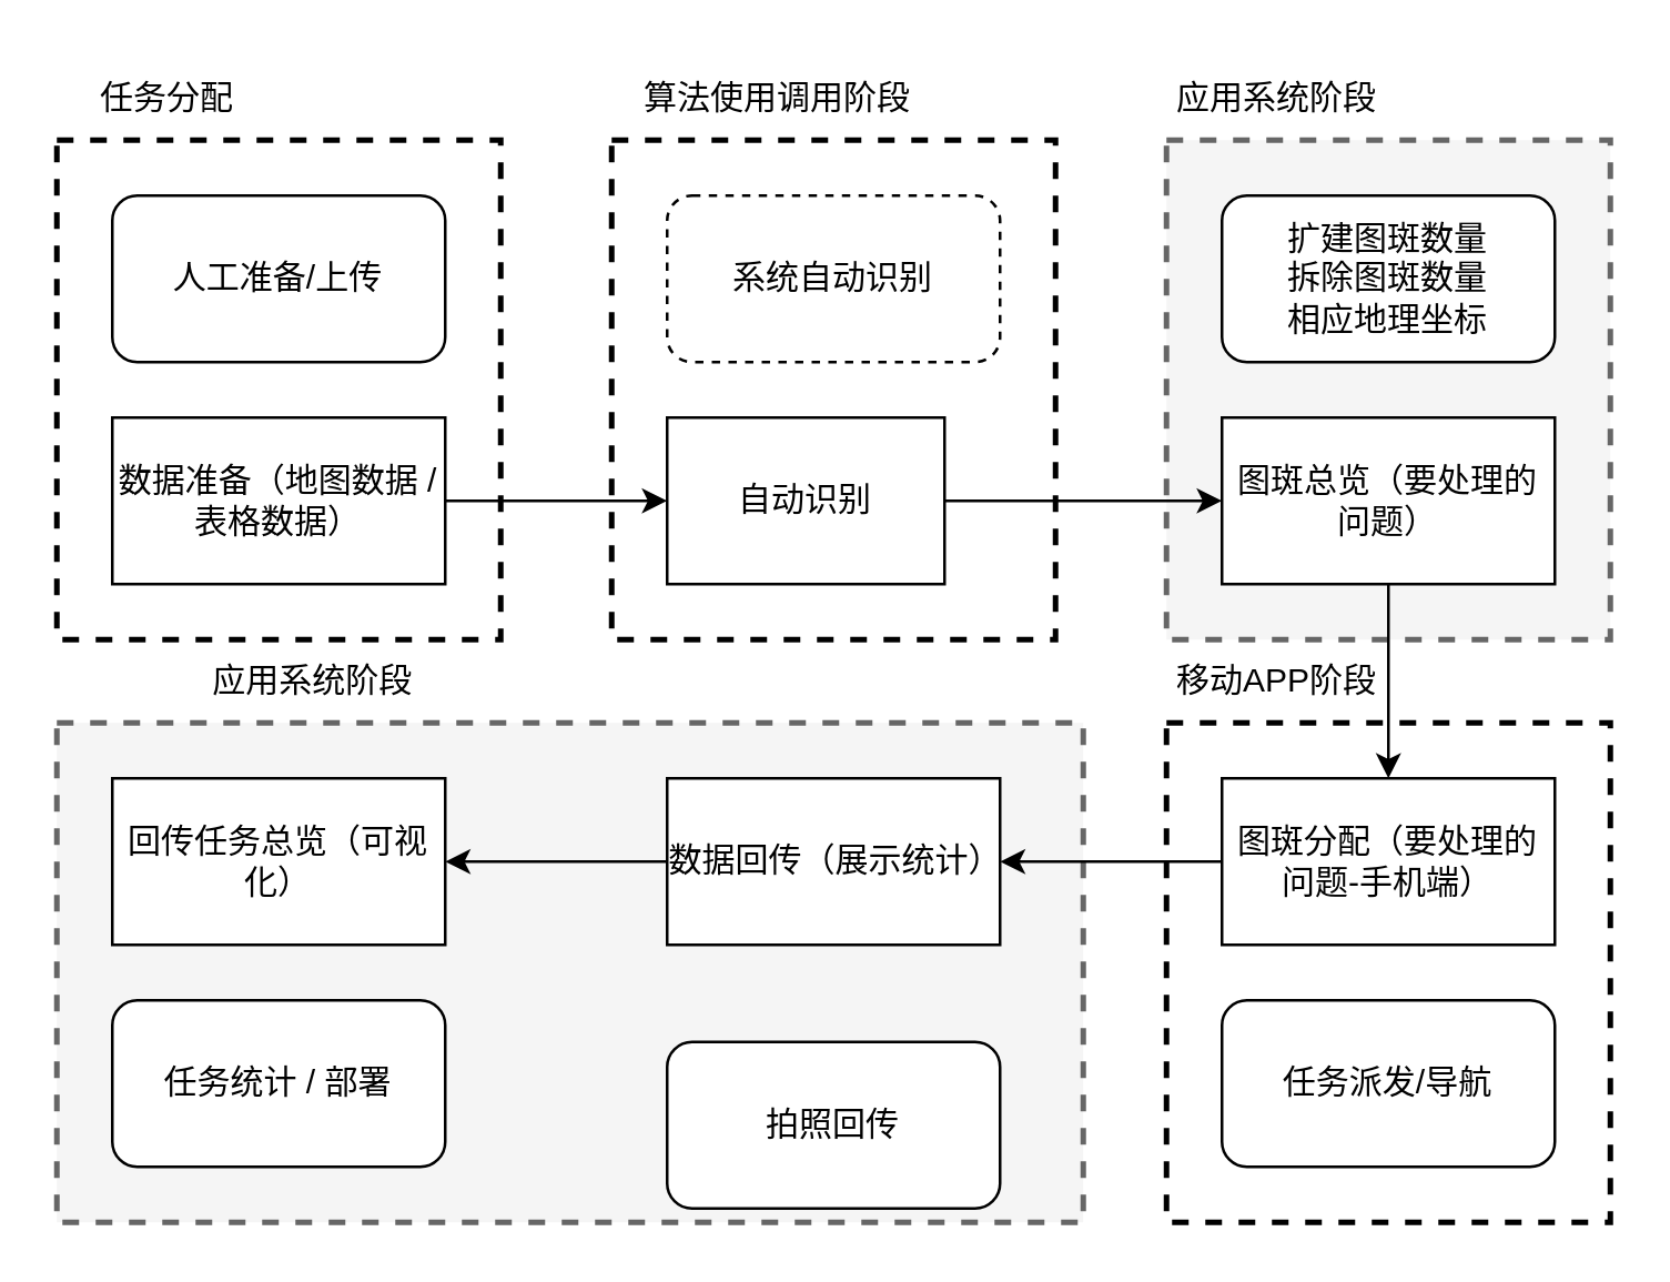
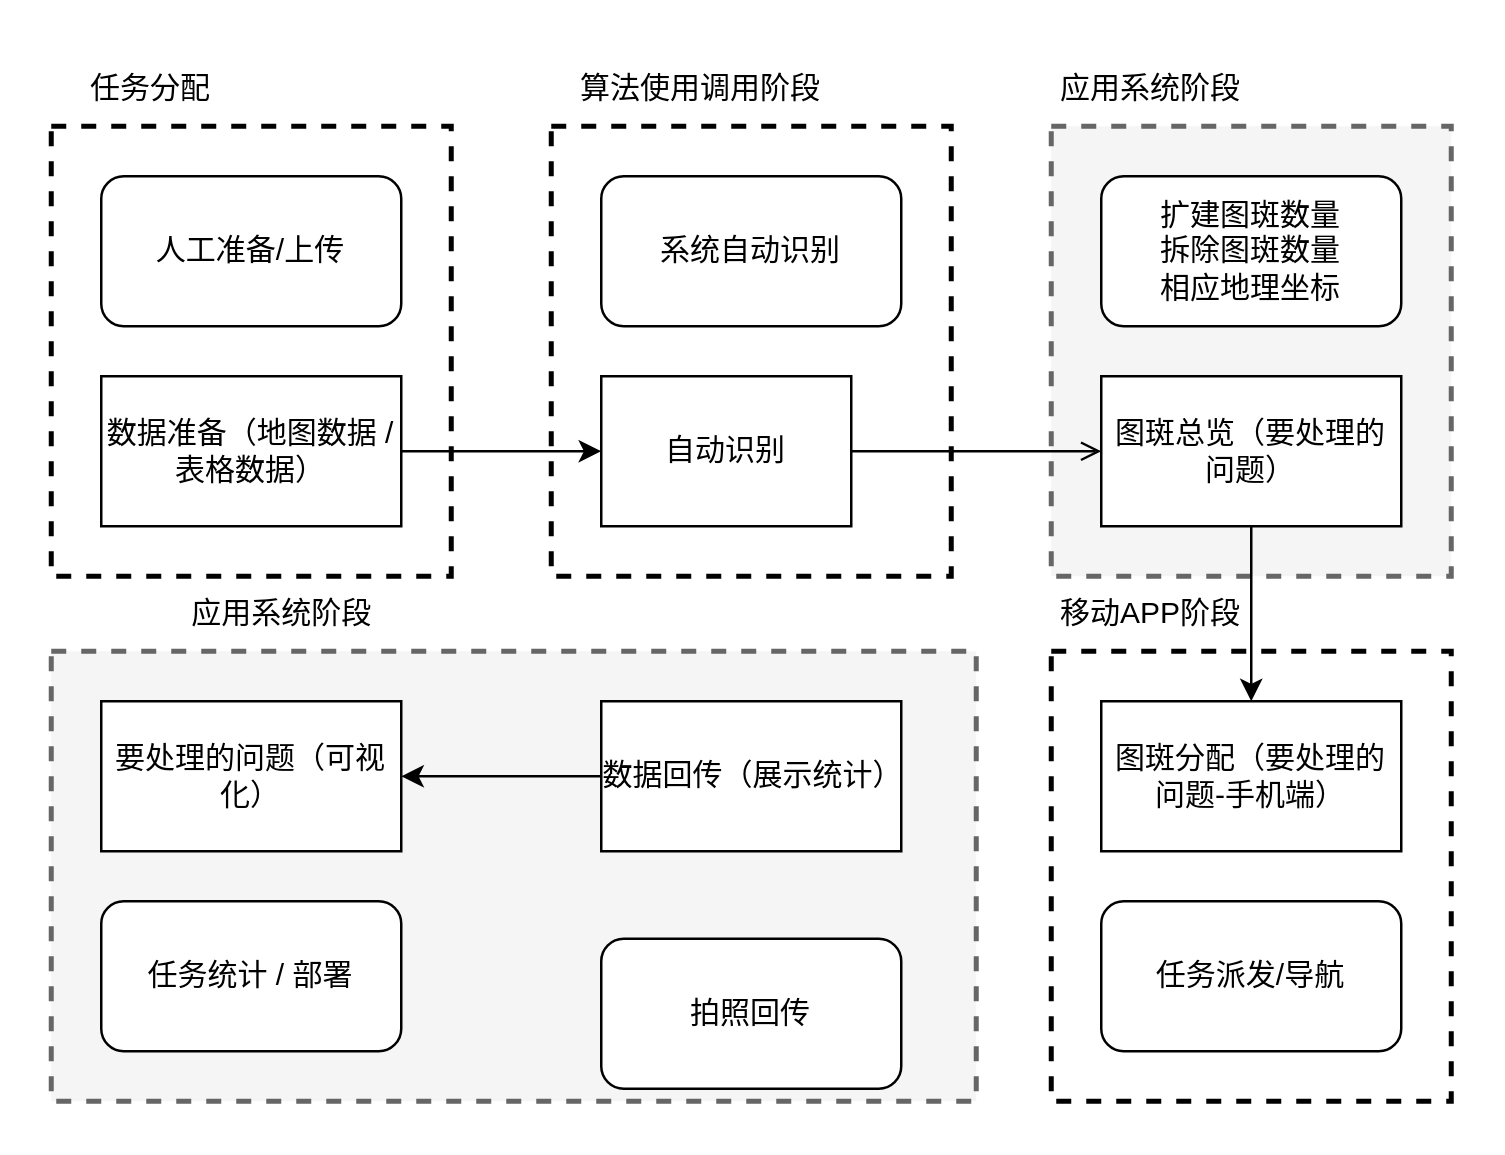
- <mxCell id="20" value="系统自动识别" style="rounded=1;whiteSpace=wrap;html=1;dashed=1;" vertex="1" parent="1"><mxGeometry x="240" y="70" width="120" height="60" as="geometry" /></mxCell>
+ <mxCell id="20" value="系统自动识别" style="rounded=1;whiteSpace=wrap;html=1;" vertex="1" parent="1"><mxGeometry x="240" y="70" width="120" height="60" as="geometry" /></mxCell>
- <mxCell id="10" value="" style="edgeStyle=orthogonalEdgeStyle;rounded=0;orthogonalLoop=1;jettySize=auto;html=1;" edge="1" parent="1" source="11" target="13"><mxGeometry relative="1" as="geometry" /></mxCell>
+ <mxCell id="10" value="" style="edgeStyle=orthogonalEdgeStyle;rounded=0;orthogonalLoop=1;jettySize=auto;html=1;endArrow=open;" edge="1" parent="1" source="11" target="13"><mxGeometry relative="1" as="geometry" /></mxCell>
- <mxCell id="18" value="回传任务总览（可视化）" style="whiteSpace=wrap;html=1;rounded=0;" vertex="1" parent="1"><mxGeometry x="40" y="280" width="120" height="60" as="geometry" /></mxCell>
+ <mxCell id="18" value="要处理的问题（可视化）" style="whiteSpace=wrap;html=1;rounded=0;" vertex="1" parent="1"><mxGeometry x="40" y="280" width="120" height="60" as="geometry" /></mxCell>
- <mxCell id="14" value="" style="edgeStyle=orthogonalEdgeStyle;rounded=0;orthogonalLoop=1;jettySize=auto;html=1;" edge="1" parent="1" source="15" target="17"><mxGeometry relative="1" as="geometry" /></mxCell>
